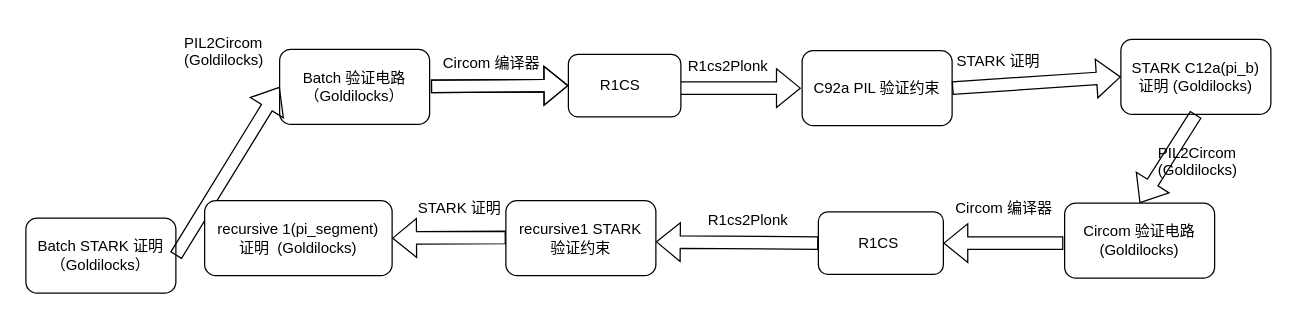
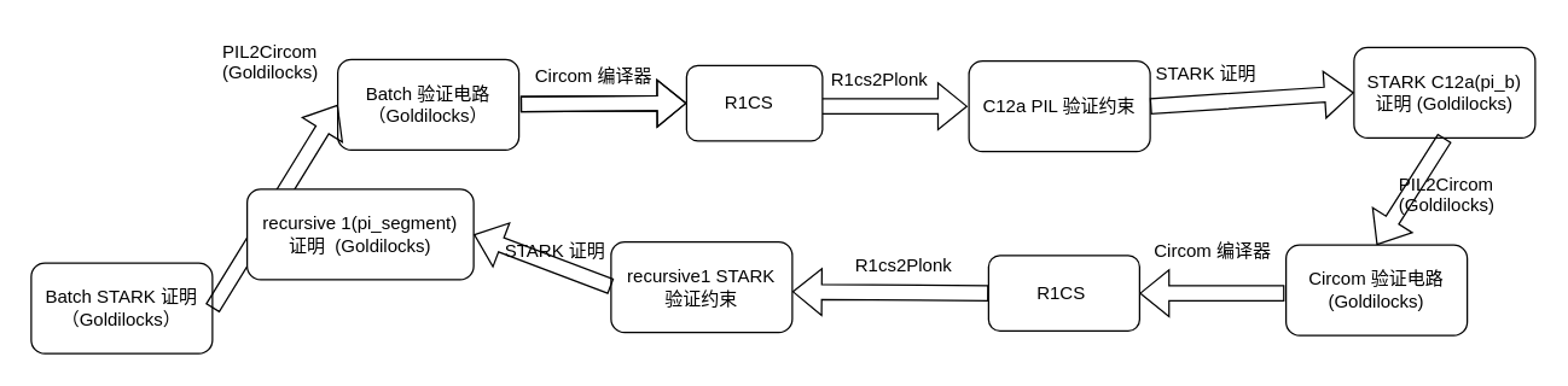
- <mxCell id="6" value="C92a PIL 验证约束" style="rounded=1;whiteSpace=wrap;html=1;" vertex="1" parent="1"><mxGeometry x="641" y="40" width="120" height="60" as="geometry" /></mxCell>
+ <mxCell id="6" value="C12a PIL 验证约束" style="rounded=1;whiteSpace=wrap;html=1;" vertex="1" parent="1"><mxGeometry x="641" y="40" width="120" height="60" as="geometry" /></mxCell>
- <mxCell id="25" value="recursive 1(pi_segment) &lt;br&gt;证明&amp;nbsp; (Goldilocks)" style="rounded=1;whiteSpace=wrap;html=1;" vertex="1" parent="1"><mxGeometry x="163" y="160" width="150" height="60" as="geometry" /></mxCell>
+ <mxCell id="25" value="recursive 1(pi_segment) &lt;br&gt;证明&amp;nbsp; (Goldilocks)" style="rounded=1;whiteSpace=wrap;html=1;" vertex="1" parent="1"><mxGeometry x="163" y="125" width="150" height="60" as="geometry" /></mxCell>
